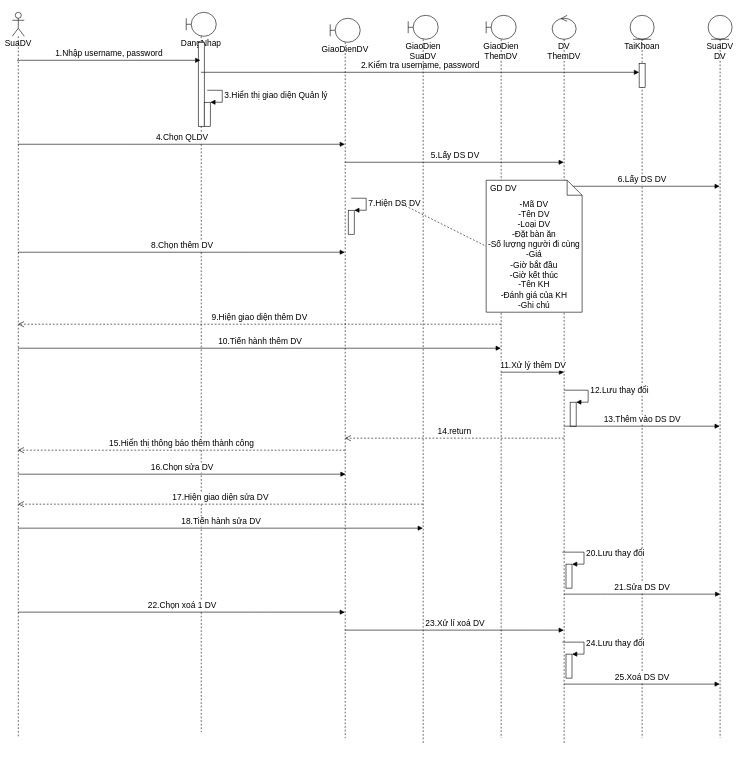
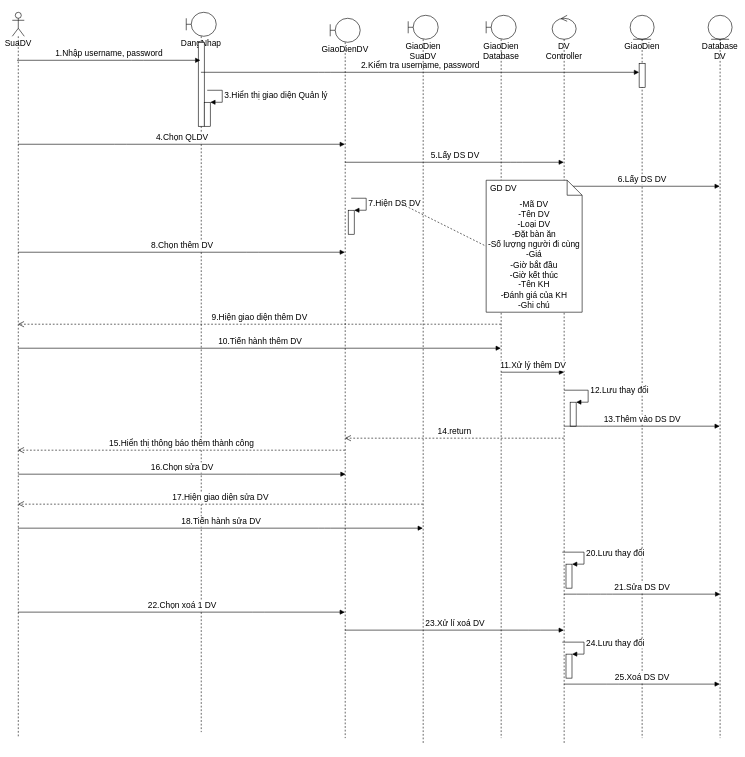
- <mxCell id="15" value="DV ThemDV" style="shape=umlLifeline;participant=umlControl;perimeter=lifelinePerimeter;whiteSpace=wrap;html=1;container=1;collapsible=0;recursiveResize=0;verticalAlign=top;spacingTop=36;outlineConnect=0;fontSize=14;" vertex="1" parent="1"><mxGeometry x="920" y="25" width="40" height="1215" as="geometry" /></mxCell>
+ <mxCell id="15" value="DV Controller" style="shape=umlLifeline;participant=umlControl;perimeter=lifelinePerimeter;whiteSpace=wrap;html=1;container=1;collapsible=0;recursiveResize=0;verticalAlign=top;spacingTop=36;outlineConnect=0;fontSize=14;" vertex="1" parent="1"><mxGeometry x="920" y="25" width="40" height="1215" as="geometry" /></mxCell>
- <mxCell id="7" value="TaiKhoan" style="shape=umlLifeline;participant=umlEntity;perimeter=lifelinePerimeter;whiteSpace=wrap;html=1;container=1;collapsible=0;recursiveResize=0;verticalAlign=top;spacingTop=36;outlineConnect=0;fontSize=14;" vertex="1" parent="1"><mxGeometry x="1050" y="25" width="40" height="1205" as="geometry" /></mxCell>
+ <mxCell id="7" value="GiaoDien" style="shape=umlLifeline;participant=umlEntity;perimeter=lifelinePerimeter;whiteSpace=wrap;html=1;container=1;collapsible=0;recursiveResize=0;verticalAlign=top;spacingTop=36;outlineConnect=0;fontSize=14;" vertex="1" parent="1"><mxGeometry x="1050" y="25" width="40" height="1205" as="geometry" /></mxCell>
- <mxCell id="14" value="SuaDV DV" style="shape=umlLifeline;participant=umlEntity;perimeter=lifelinePerimeter;whiteSpace=wrap;html=1;container=1;collapsible=0;recursiveResize=0;verticalAlign=top;spacingTop=36;outlineConnect=0;fontSize=14;" vertex="1" parent="1"><mxGeometry x="1180" y="25" width="40" height="1205" as="geometry" /></mxCell>
+ <mxCell id="14" value="Database DV" style="shape=umlLifeline;participant=umlEntity;perimeter=lifelinePerimeter;whiteSpace=wrap;html=1;container=1;collapsible=0;recursiveResize=0;verticalAlign=top;spacingTop=36;outlineConnect=0;fontSize=14;" vertex="1" parent="1"><mxGeometry x="1180" y="25" width="40" height="1205" as="geometry" /></mxCell>
- <mxCell id="24" value="GiaoDien ThemDV" style="shape=umlLifeline;participant=umlBoundary;perimeter=lifelinePerimeter;whiteSpace=wrap;html=1;container=1;collapsible=0;recursiveResize=0;verticalAlign=top;spacingTop=36;outlineConnect=0;fontSize=14;" vertex="1" parent="1"><mxGeometry x="810" y="25" width="50" height="1205" as="geometry" /></mxCell>
+ <mxCell id="24" value="GiaoDien Database" style="shape=umlLifeline;participant=umlBoundary;perimeter=lifelinePerimeter;whiteSpace=wrap;html=1;container=1;collapsible=0;recursiveResize=0;verticalAlign=top;spacingTop=36;outlineConnect=0;fontSize=14;" vertex="1" parent="1"><mxGeometry x="810" y="25" width="50" height="1205" as="geometry" /></mxCell>
